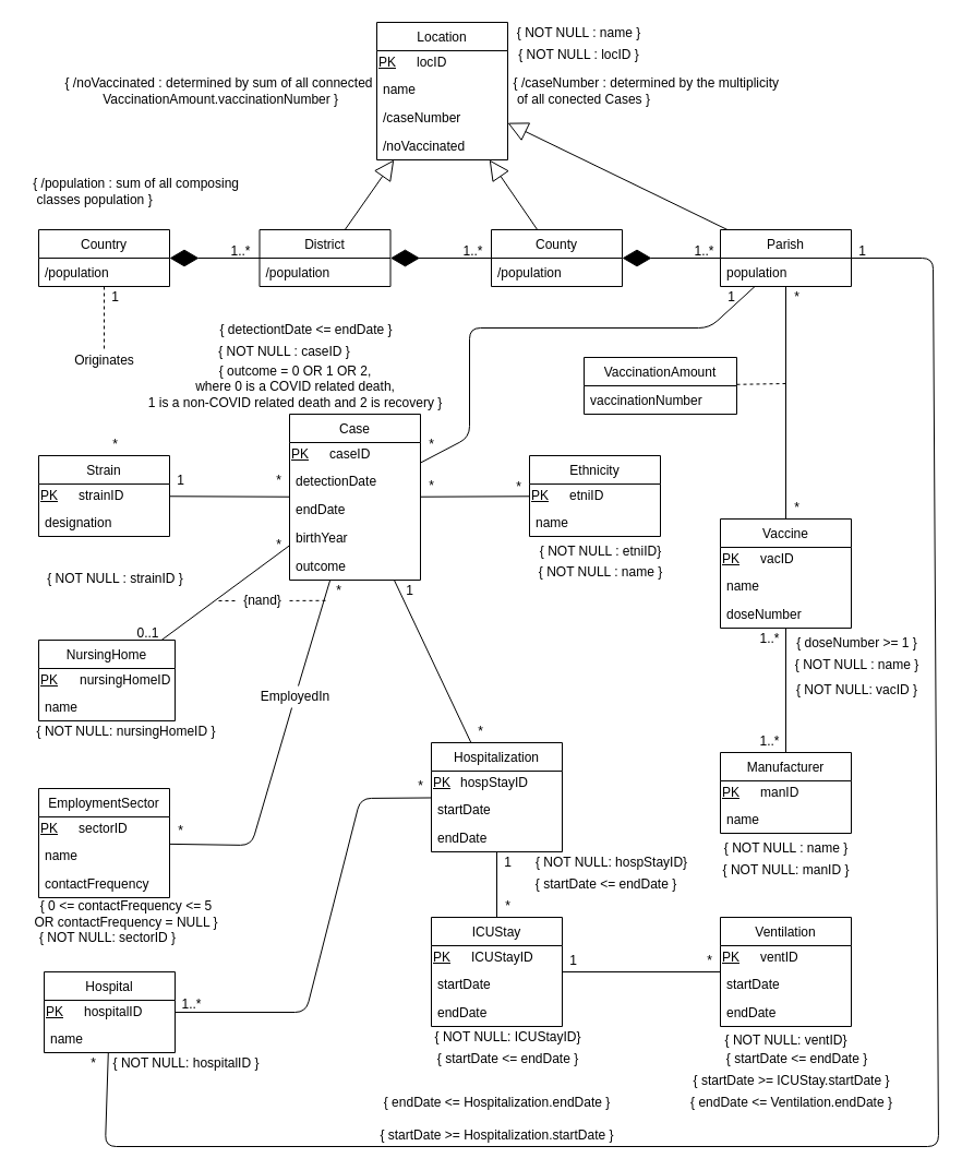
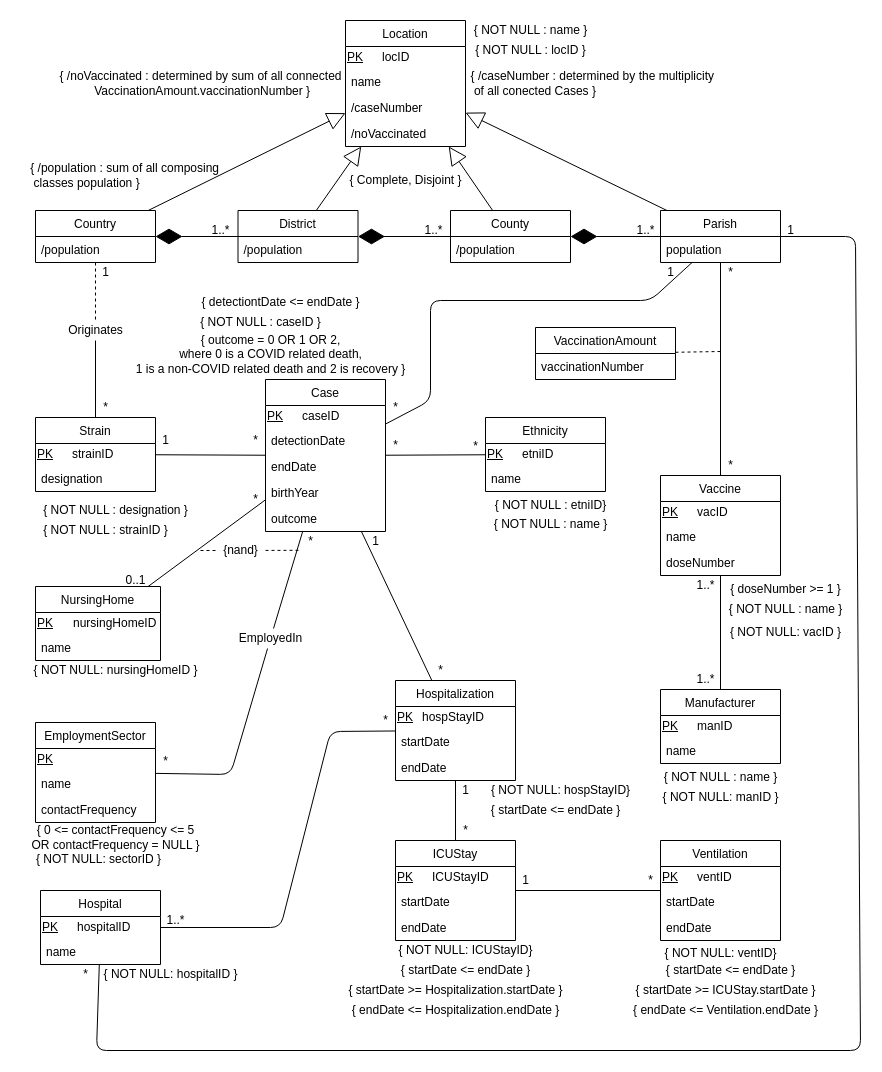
+ <mxCell id="104" value="" style="endArrow=block;endSize=16;endFill=0;html=1;" parent="1" source="2" target="51" edge="1"><mxGeometry width="160" relative="1" as="geometry"><mxPoint x="375" y="290" as="sourcePoint" /><mxPoint x="535" y="290" as="targetPoint" /></mxGeometry></mxCell>
+ <mxCell id="138" value="{ Complete, Disjoint }" style="text;html=1;align=center;verticalAlign=middle;resizable=0;points=[];autosize=1;" parent="1" vertex="1"><mxGeometry x="340" y="170" width="130" height="20" as="geometry" /></mxCell>
+ <mxCell id="50" value="" style="endArrow=none;html=1;" parent="1" source="76" target="27" edge="1"><mxGeometry width="50" height="50" relative="1" as="geometry"><mxPoint x="545" y="490" as="sourcePoint" /><mxPoint x="595" y="440" as="targetPoint" /></mxGeometry></mxCell>
+ <mxCell id="128" value="&lt;div align=&quot;left&quot;&gt;{ NOT NULL : designation }&lt;br&gt;&lt;/div&gt;" style="text;html=1;align=center;verticalAlign=middle;resizable=0;points=[];autosize=1;" parent="1" vertex="1"><mxGeometry x="35" y="500" width="160" height="20" as="geometry" /></mxCell>
- <mxCell id="37" value="sectorID" style="shape=partialRectangle;html=1;whiteSpace=wrap;connectable=0;overflow=hidden;fillColor=none;top=0;left=0;bottom=0;right=0;align=left;" parent="35" vertex="1"><mxGeometry x="35" width="85" height="22" as="geometry" /></mxCell>
- <mxCell id="178" value="{ startDate &amp;gt;= Hospitalization.startDate }" style="text;html=1;align=center;verticalAlign=middle;resizable=0;points=[];autosize=1;" vertex="1" parent="1"><mxGeometry x="340" y="1030" width="230" height="20" as="geometry" /></mxCell>
+ <mxCell id="178" value="{ startDate &amp;gt;= Hospitalization.startDate }" style="text;html=1;align=center;verticalAlign=middle;resizable=0;points=[];autosize=1;" vertex="1" parent="1"><mxGeometry x="340" y="980" width="230" height="20" as="geometry" /></mxCell>
